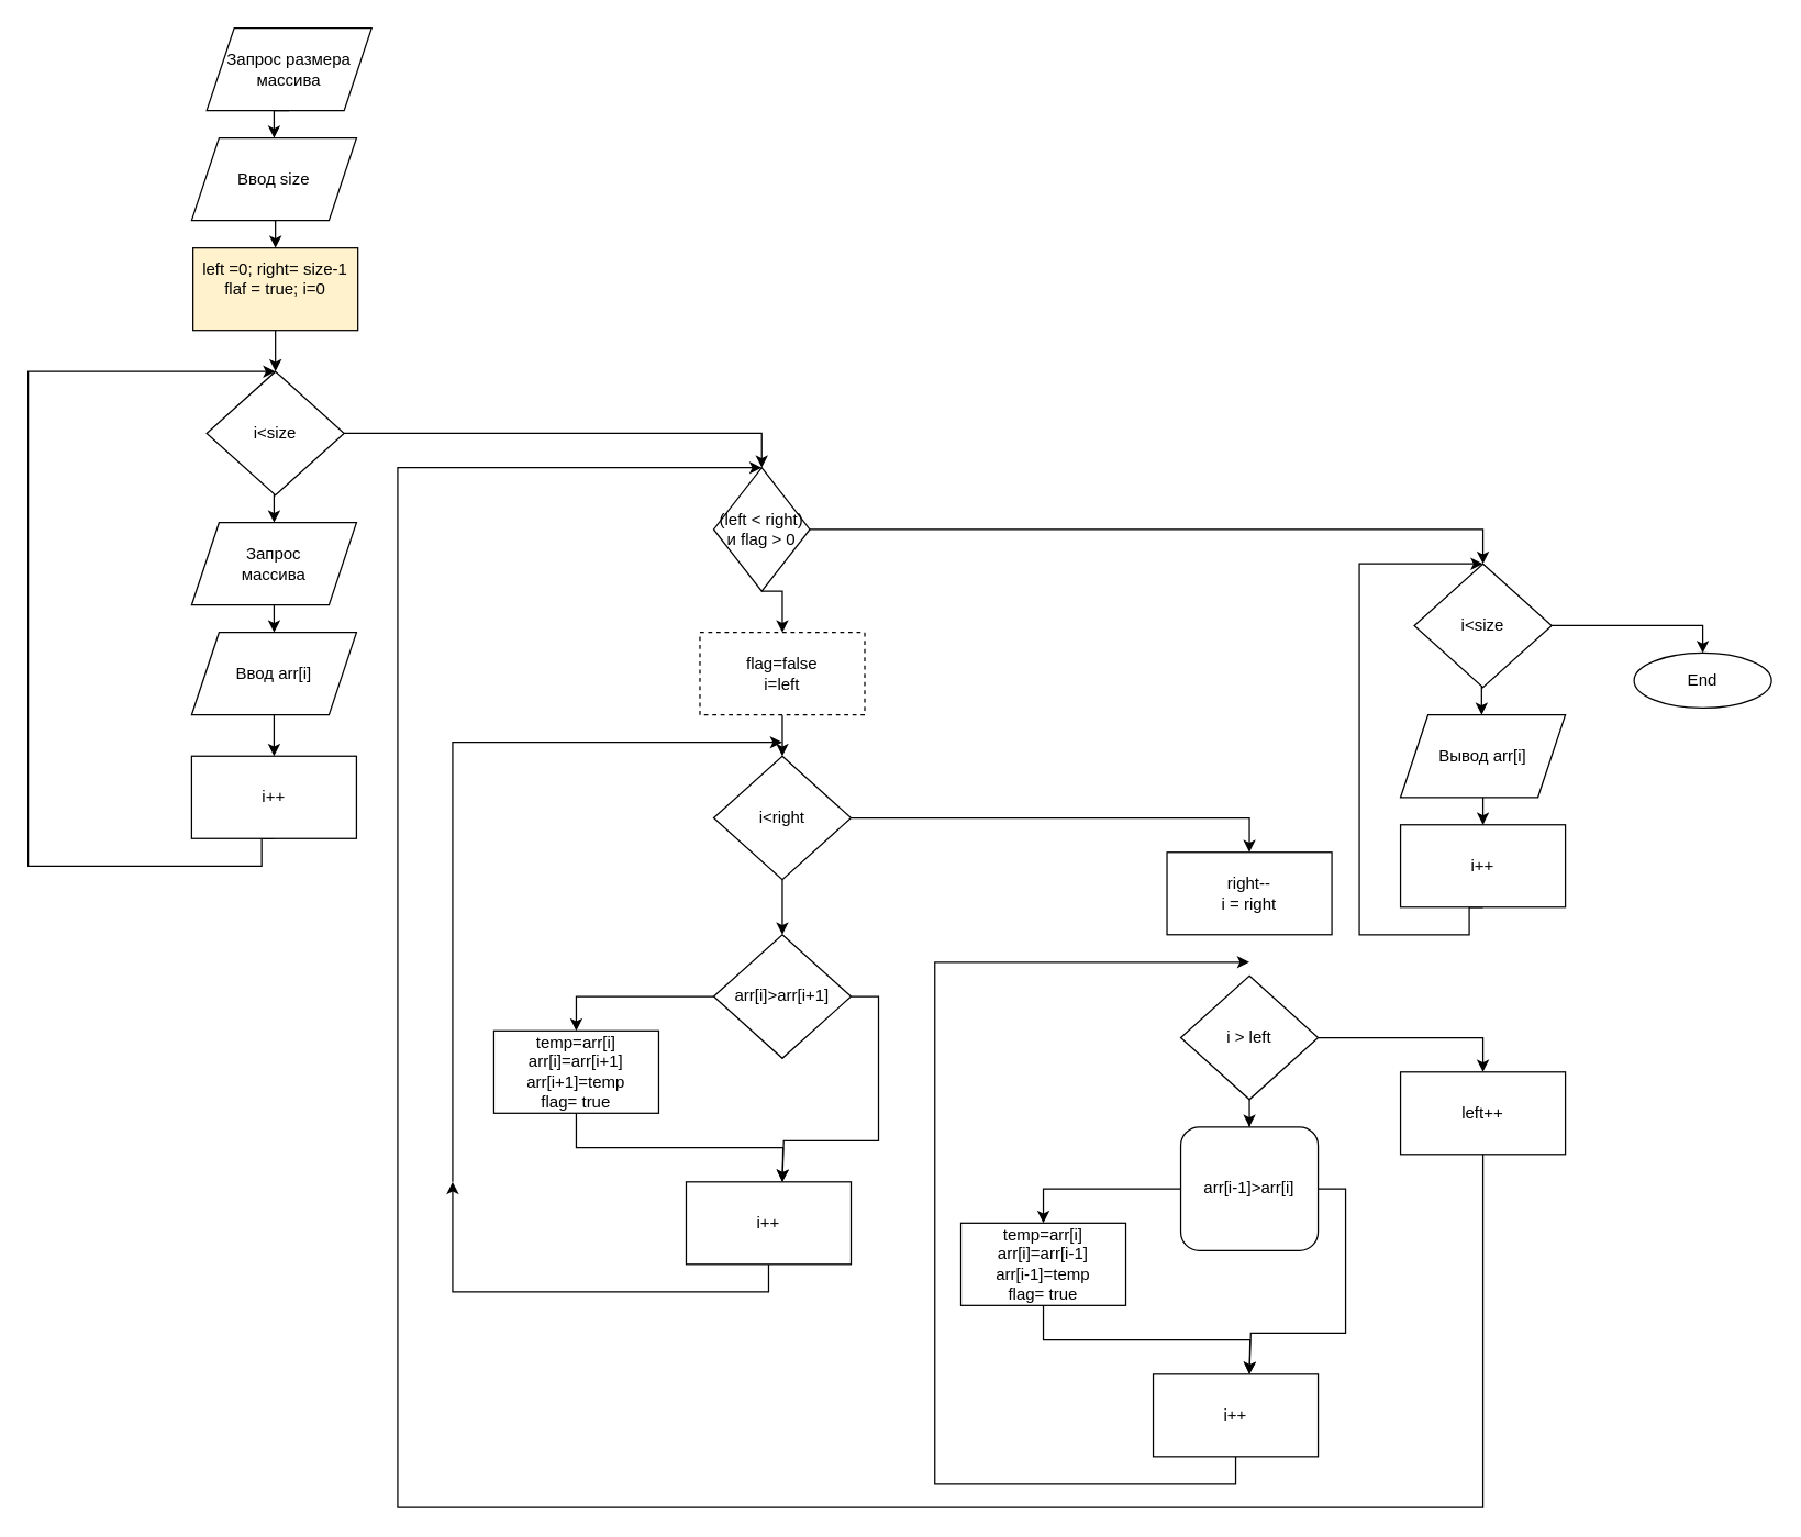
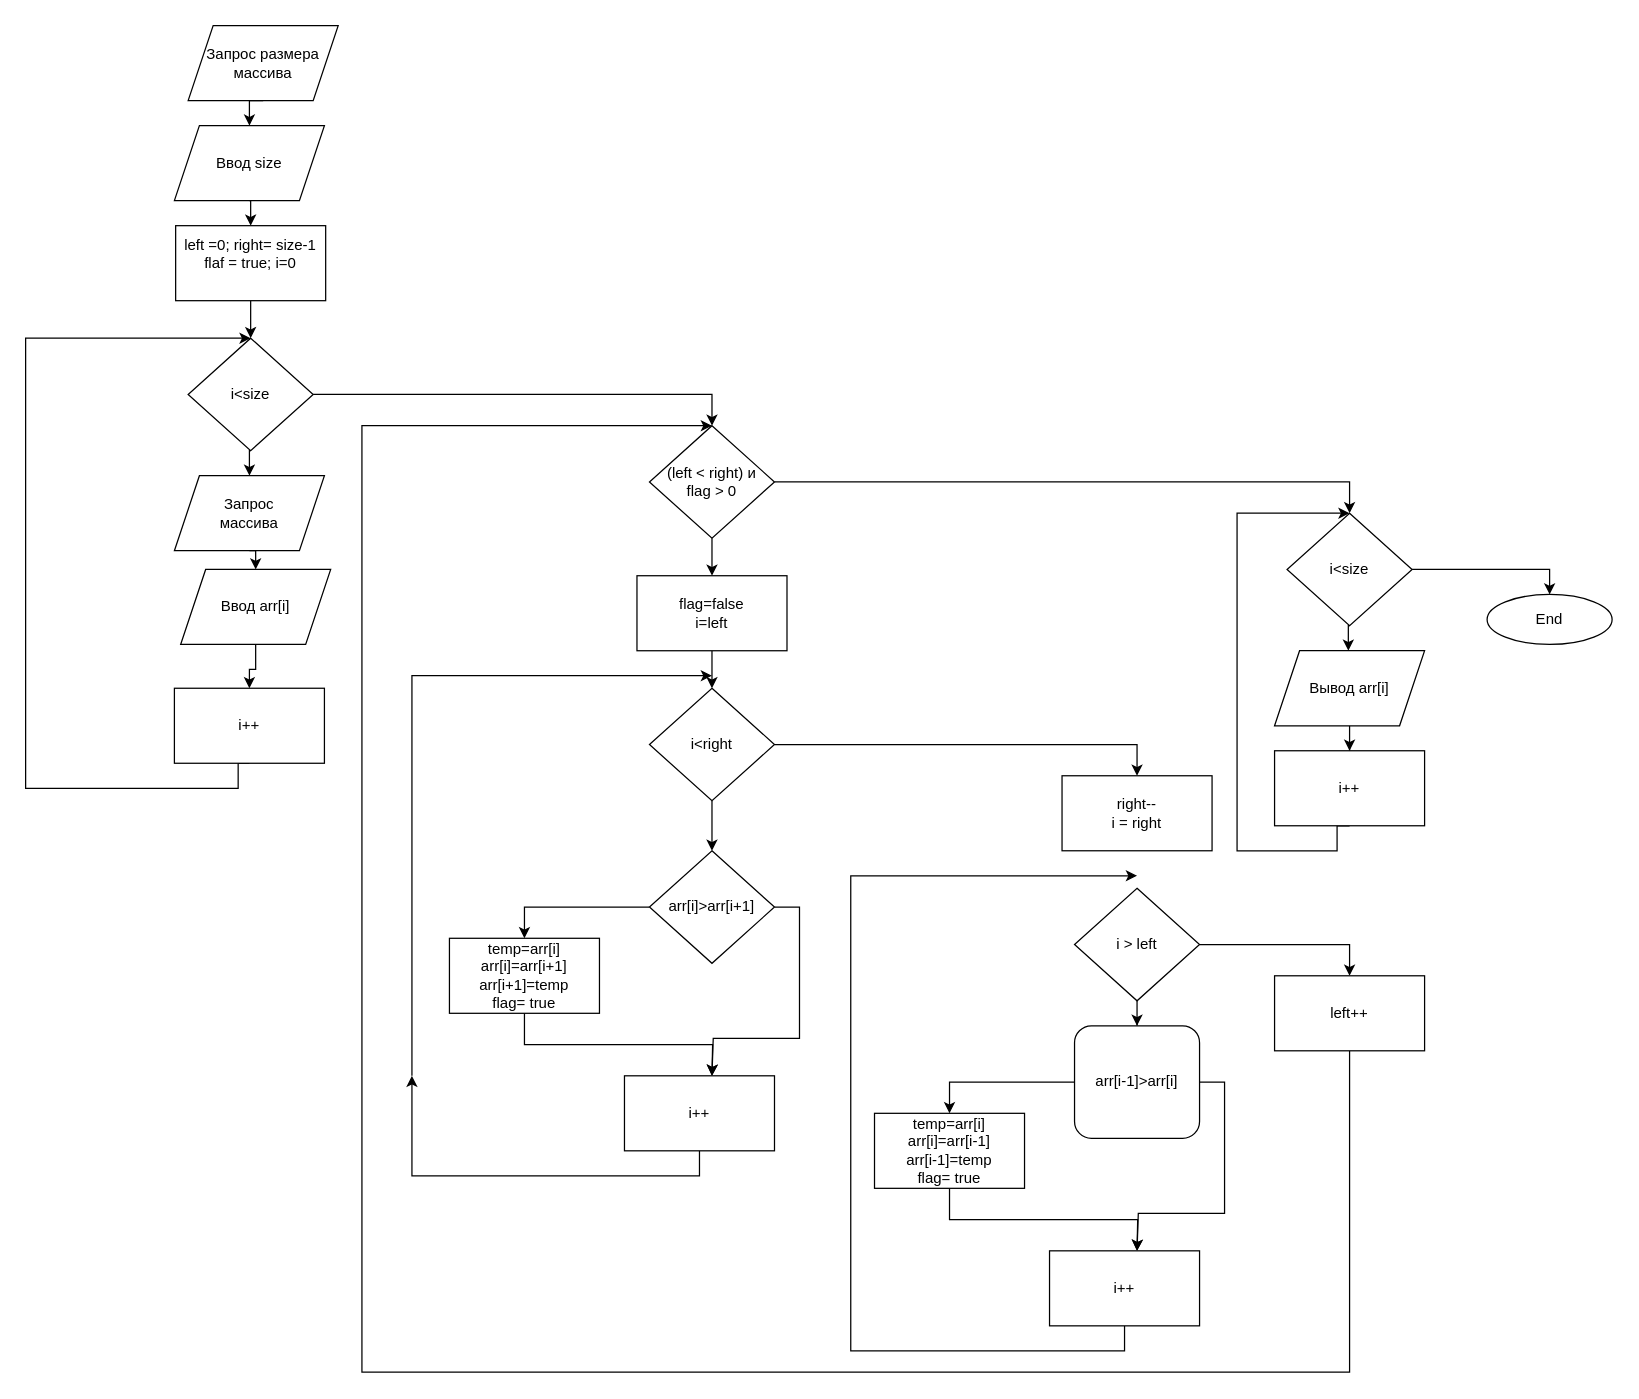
- <mxCell id="8" value="left =0; right= size-1&lt;br&gt;flaf = true; i=0&lt;div&gt;&lt;br/&gt;&lt;/div&gt;" style="rounded=0;whiteSpace=wrap;html=1;fillColor=#fff2cc;" vertex="1" parent="1"><mxGeometry x="140" y="180" width="120" height="60" as="geometry" /></mxCell>
+ <mxCell id="8" value="left =0; right= size-1&lt;br&gt;flaf = true; i=0&lt;div&gt;&lt;br/&gt;&lt;/div&gt;" style="rounded=0;whiteSpace=wrap;html=1;" vertex="1" parent="1"><mxGeometry x="140" y="180" width="120" height="60" as="geometry" /></mxCell>
- <mxCell id="17" value="(left&amp;nbsp;&amp;lt;&amp;nbsp;right) и flag&amp;nbsp;&amp;gt;&amp;nbsp;0" style="rhombus;whiteSpace=wrap;html=1;" vertex="1" parent="1"><mxGeometry x="519" y="340" width="70" height="90" as="geometry" /></mxCell>
+ <mxCell id="17" value="(left&amp;nbsp;&amp;lt;&amp;nbsp;right) и flag&amp;nbsp;&amp;gt;&amp;nbsp;0" style="rhombus;whiteSpace=wrap;html=1;" vertex="1" parent="1"><mxGeometry x="519" y="340" width="100" height="90" as="geometry" /></mxCell>
- <mxCell id="12" value="Ввод arr[i]" style="shape=parallelogram;perimeter=parallelogramPerimeter;whiteSpace=wrap;html=1;fixedSize=1;" vertex="1" parent="1"><mxGeometry x="139" y="460" width="120" height="60" as="geometry" /></mxCell>
+ <mxCell id="12" value="Ввод arr[i]" style="shape=parallelogram;perimeter=parallelogramPerimeter;whiteSpace=wrap;html=1;fixedSize=1;" vertex="1" parent="1"><mxGeometry x="144" y="455" width="120" height="60" as="geometry" /></mxCell>
- <mxCell id="19" value="flag=false&lt;div&gt;i=left&lt;/div&gt;" style="rounded=0;whiteSpace=wrap;html=1;dashed=1;" vertex="1" parent="1"><mxGeometry x="509" y="460" width="120" height="60" as="geometry" /></mxCell>
+ <mxCell id="19" value="flag=false&lt;div&gt;i=left&lt;/div&gt;" style="rounded=0;whiteSpace=wrap;html=1;" vertex="1" parent="1"><mxGeometry x="509" y="460" width="120" height="60" as="geometry" /></mxCell>
